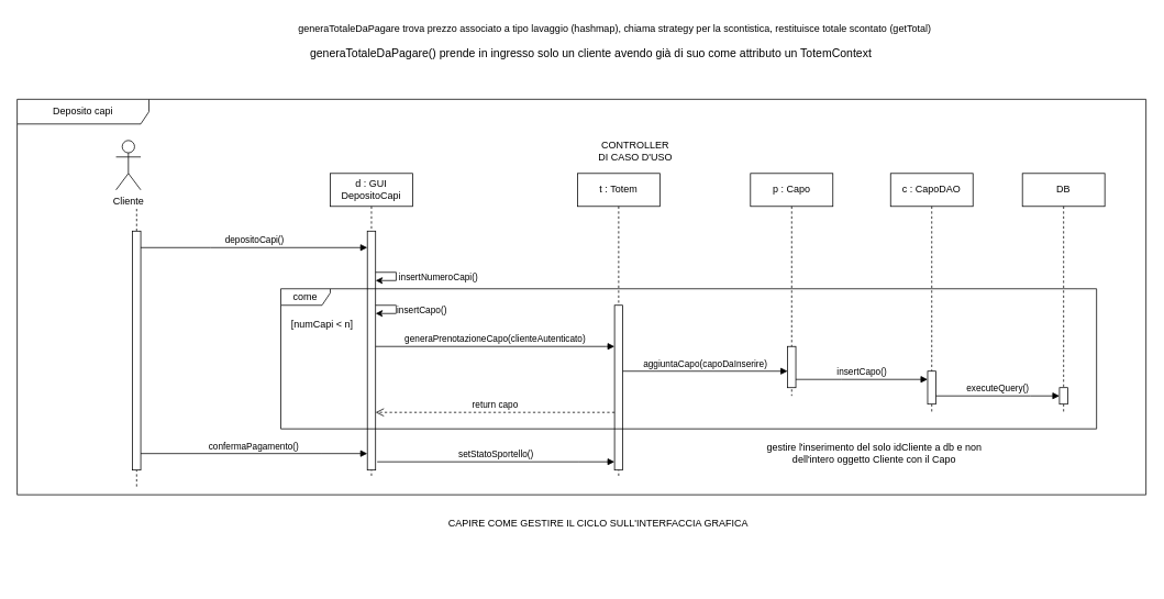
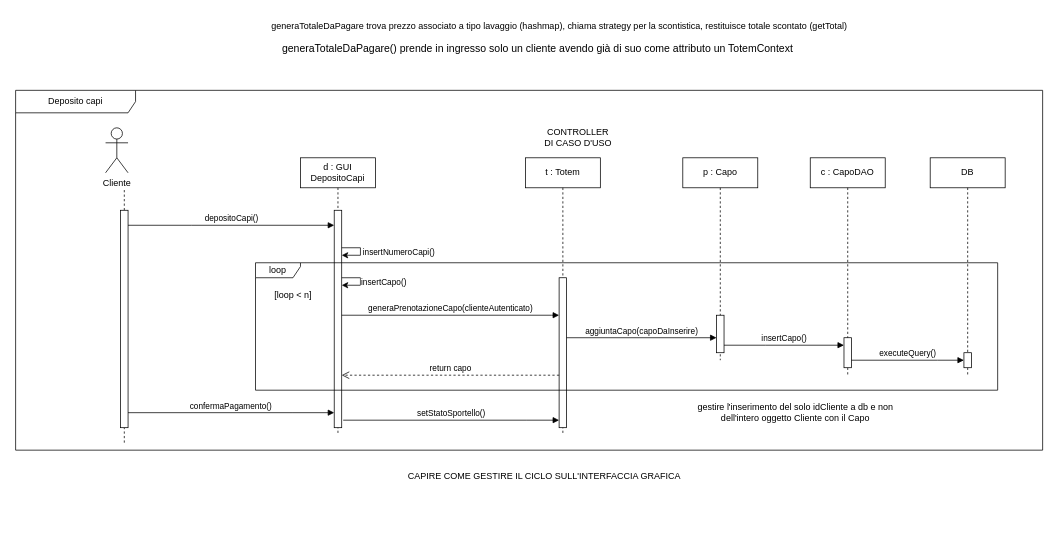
- <mxCell id="32" value="come" style="shape=umlFrame;whiteSpace=wrap;html=1;pointerEvents=0;recursiveResize=0;container=0;collapsible=0;width=60;height=20;fontColor=light-dark(#000000,#FFFFFF);" vertex="1" parent="1"><mxGeometry x="340" y="350" width="990" height="170" as="geometry" /></mxCell>
+ <mxCell id="32" value="loop" style="shape=umlFrame;whiteSpace=wrap;html=1;pointerEvents=0;recursiveResize=0;container=0;collapsible=0;width=60;height=20;fontColor=light-dark(#000000,#FFFFFF);" vertex="1" parent="1"><mxGeometry x="340" y="350" width="990" height="170" as="geometry" /></mxCell>
- <mxCell id="34" value="[numCapi &amp;lt; n]" style="text;html=1;align=center;verticalAlign=middle;resizable=0;points=[];autosize=1;strokeColor=none;fillColor=none;fontColor=light-dark(#000000,#FFFFFF);" vertex="1" parent="1"><mxGeometry x="340" y="378" width="100" height="30" as="geometry" /></mxCell>
+ <mxCell id="34" value="[loop &amp;lt; n]" style="text;html=1;align=center;verticalAlign=middle;resizable=0;points=[];autosize=1;strokeColor=none;fillColor=none;fontColor=light-dark(#000000,#FFFFFF);" vertex="1" parent="1"><mxGeometry x="340" y="378" width="100" height="30" as="geometry" /></mxCell>
